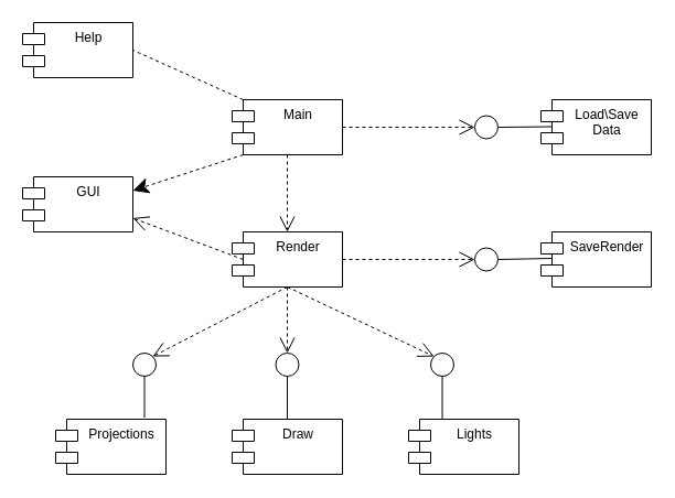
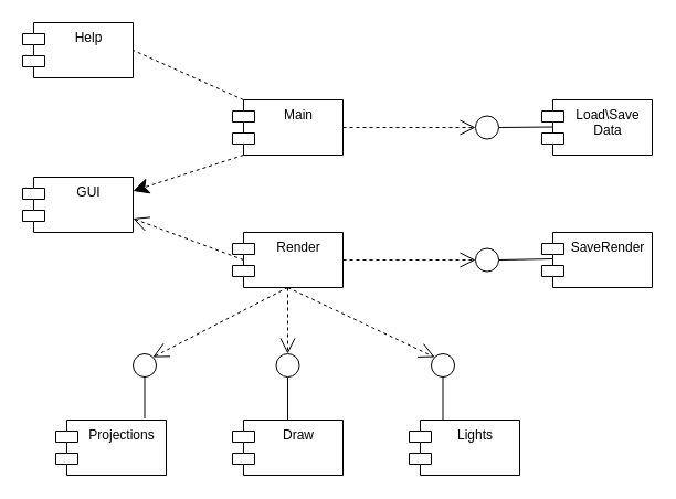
- <mxCell id="25" value="" style="endArrow=open;endSize=12;dashed=1;html=1;exitX=0.5;exitY=1;exitDx=0;exitDy=0;entryX=0.5;entryY=0;entryDx=0;entryDy=0;" edge="1" parent="1" source="2" target="5"><mxGeometry width="160" relative="1" as="geometry"><mxPoint x="245" y="150" as="sourcePoint" /><mxPoint x="130" y="220" as="targetPoint" /></mxGeometry></mxCell>
